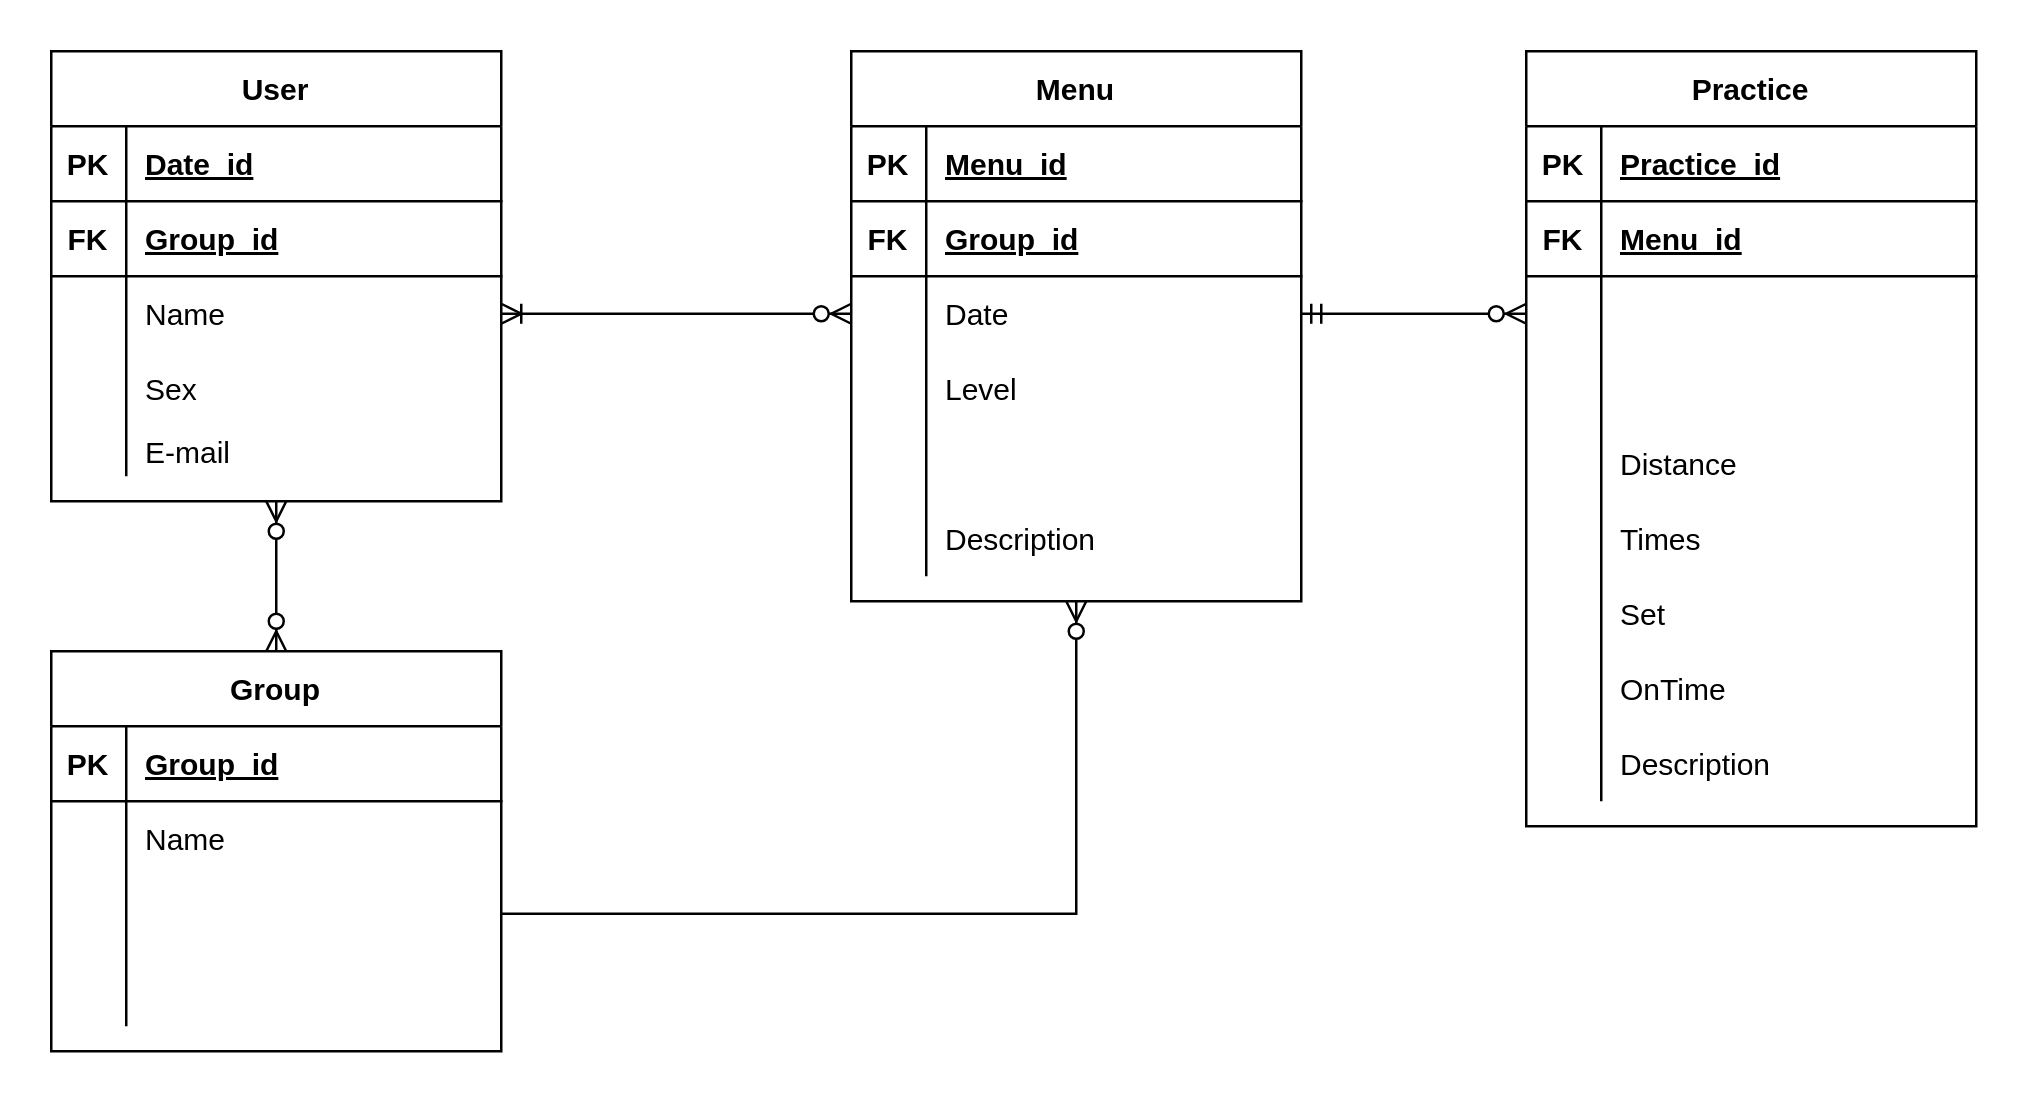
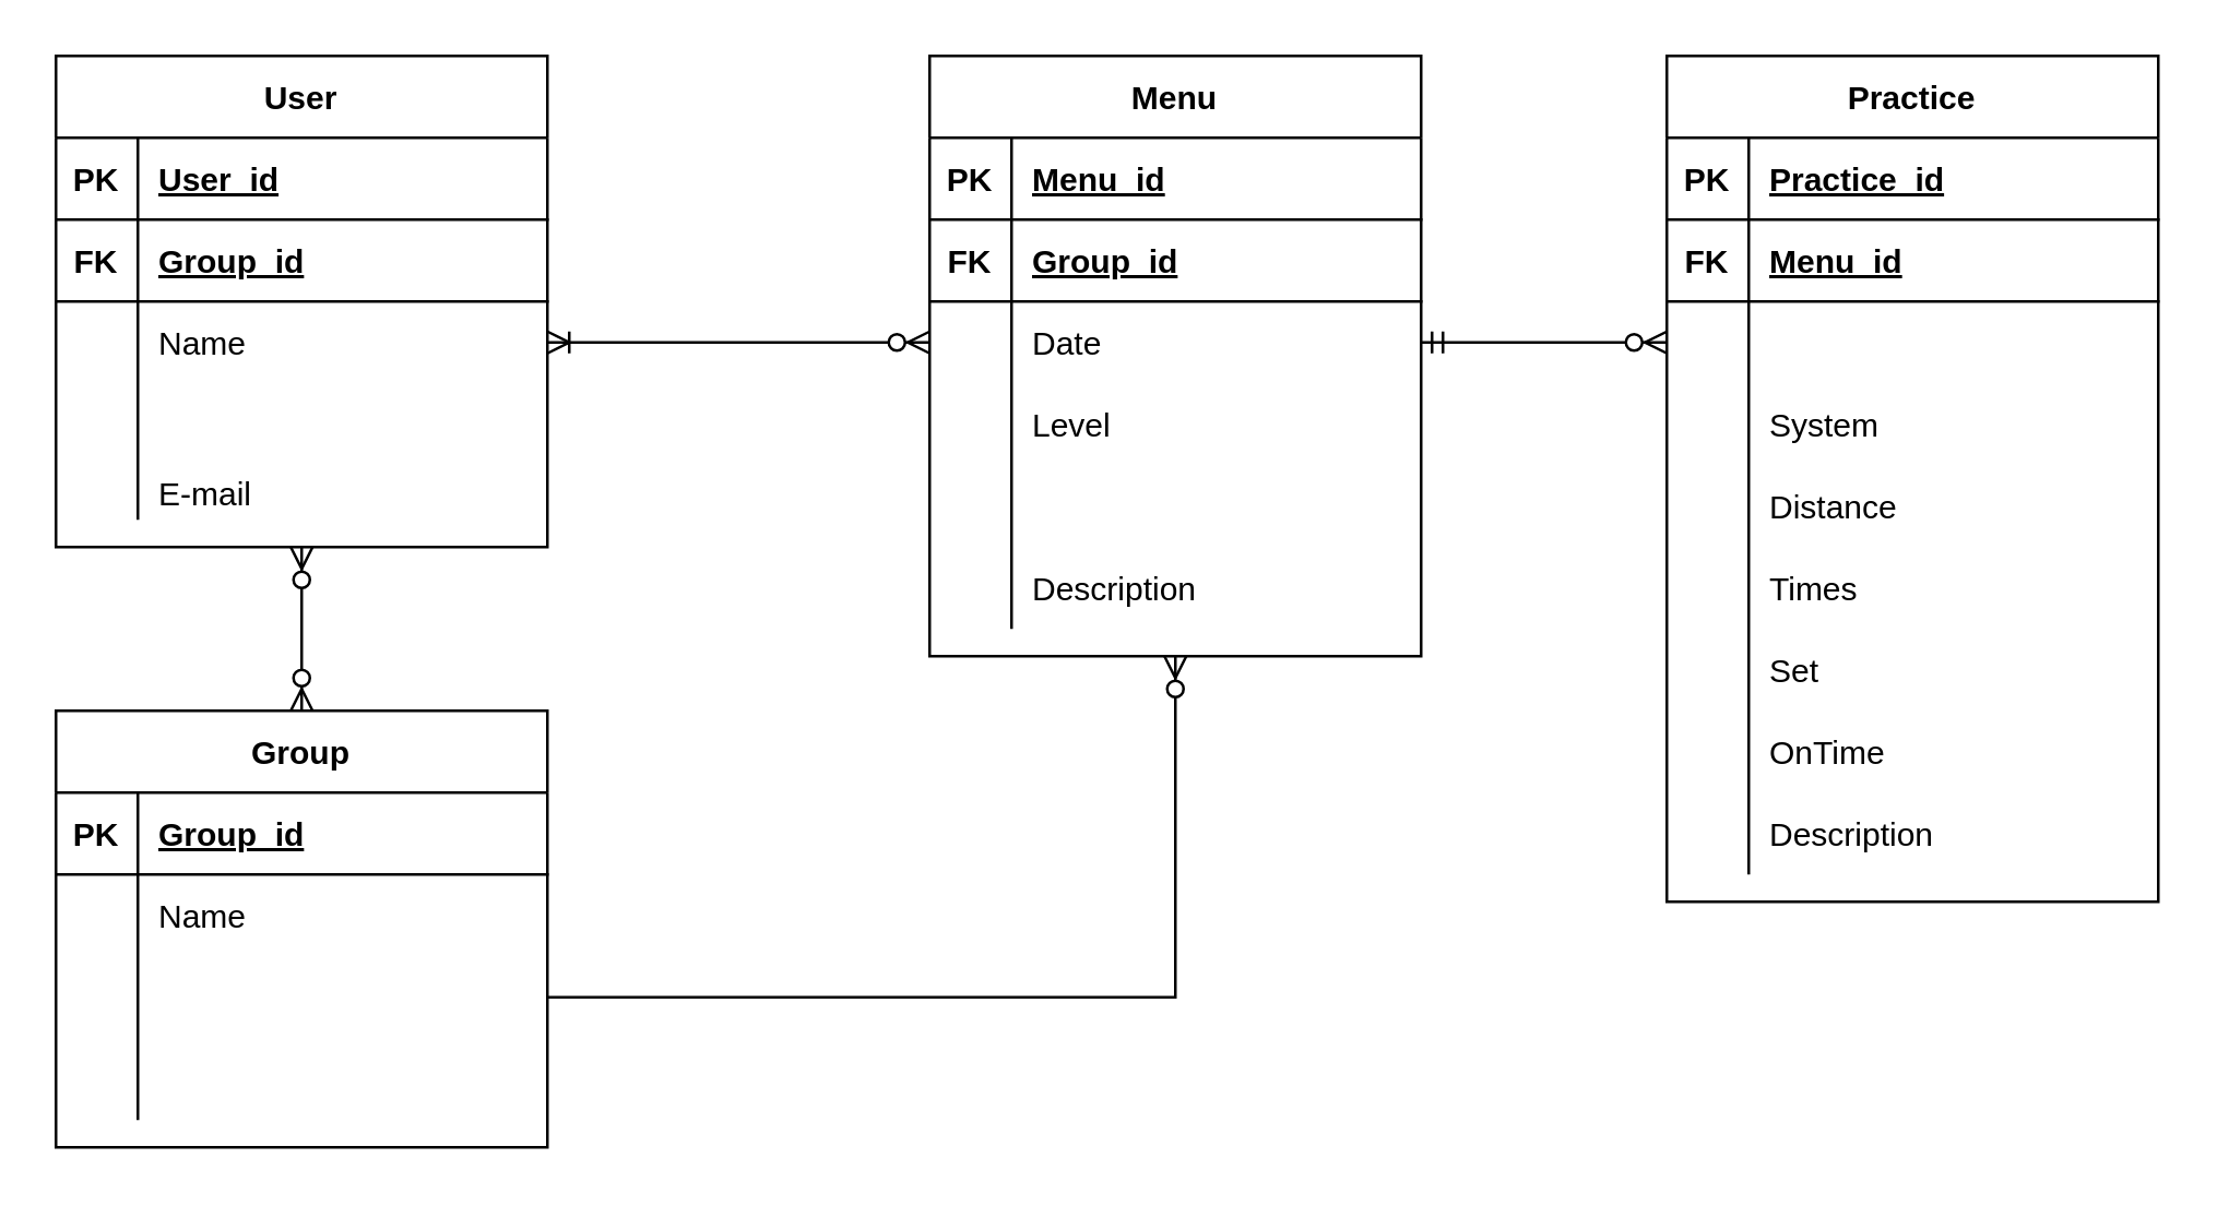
- <mxCell id="21" value="Date_id" style="shape=partialRectangle;connectable=0;fillColor=none;top=0;left=0;bottom=0;right=0;align=left;spacingLeft=6;fontStyle=5;overflow=hidden;" parent="19" vertex="1"><mxGeometry x="30" width="150" height="30" as="geometry" /></mxCell>
+ <mxCell id="21" value="User_id" style="shape=partialRectangle;connectable=0;fillColor=none;top=0;left=0;bottom=0;right=0;align=left;spacingLeft=6;fontStyle=5;overflow=hidden;" parent="19" vertex="1"><mxGeometry x="30" width="150" height="30" as="geometry" /></mxCell>
- <mxCell id="30" value="Sex" style="shape=partialRectangle;connectable=0;fillColor=none;top=0;left=0;bottom=0;right=0;align=left;spacingLeft=6;overflow=hidden;" parent="28" vertex="1"><mxGeometry x="30" width="150" height="30" as="geometry" /></mxCell>
+ <mxCell id="64" value="System" style="shape=partialRectangle;connectable=0;fillColor=none;top=0;left=0;bottom=0;right=0;align=left;spacingLeft=6;overflow=hidden;" parent="62" vertex="1"><mxGeometry x="30" width="150" height="30" as="geometry" /></mxCell>
